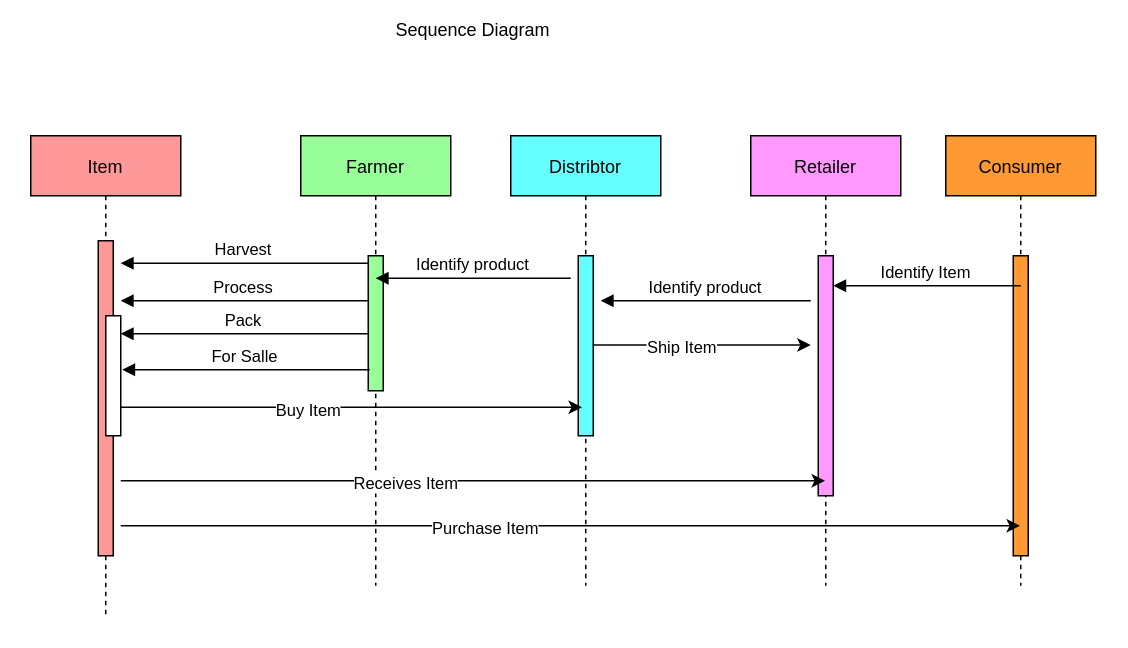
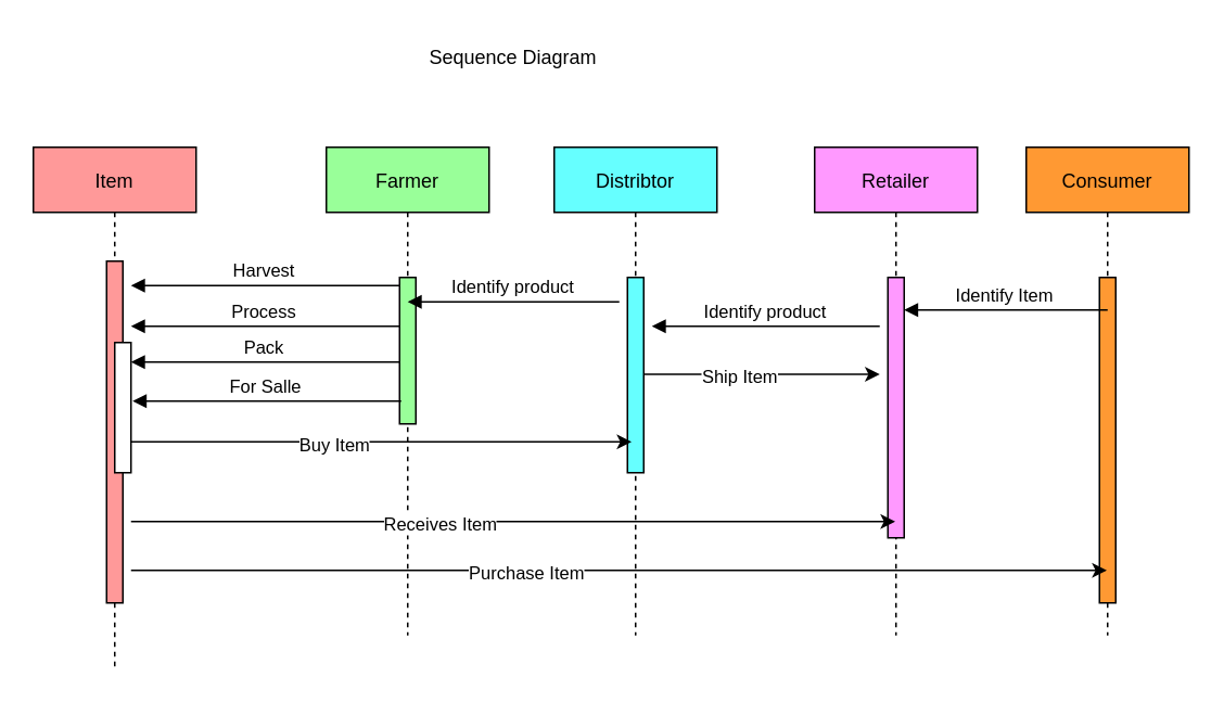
- <mxCell id="28" value="Sequence Diagram" style="text;html=1;strokeColor=none;fillColor=none;align=center;verticalAlign=middle;whiteSpace=wrap;rounded=0;" vertex="1" parent="1"><mxGeometry x="180" y="5" width="270" height="30" as="geometry" /></mxCell>
+ <mxCell id="28" value="Sequence Diagram" style="text;html=1;strokeColor=none;fillColor=none;align=center;verticalAlign=middle;whiteSpace=wrap;rounded=0;" vertex="1" parent="1"><mxGeometry x="180" y="20" width="270" height="30" as="geometry" /></mxCell>
